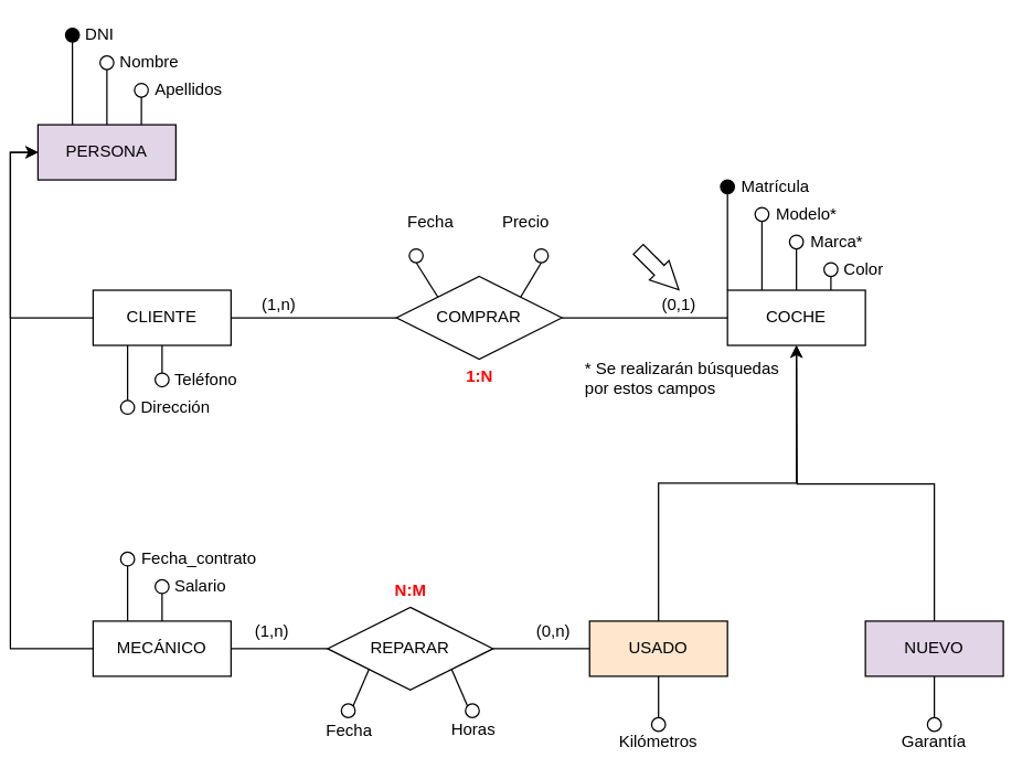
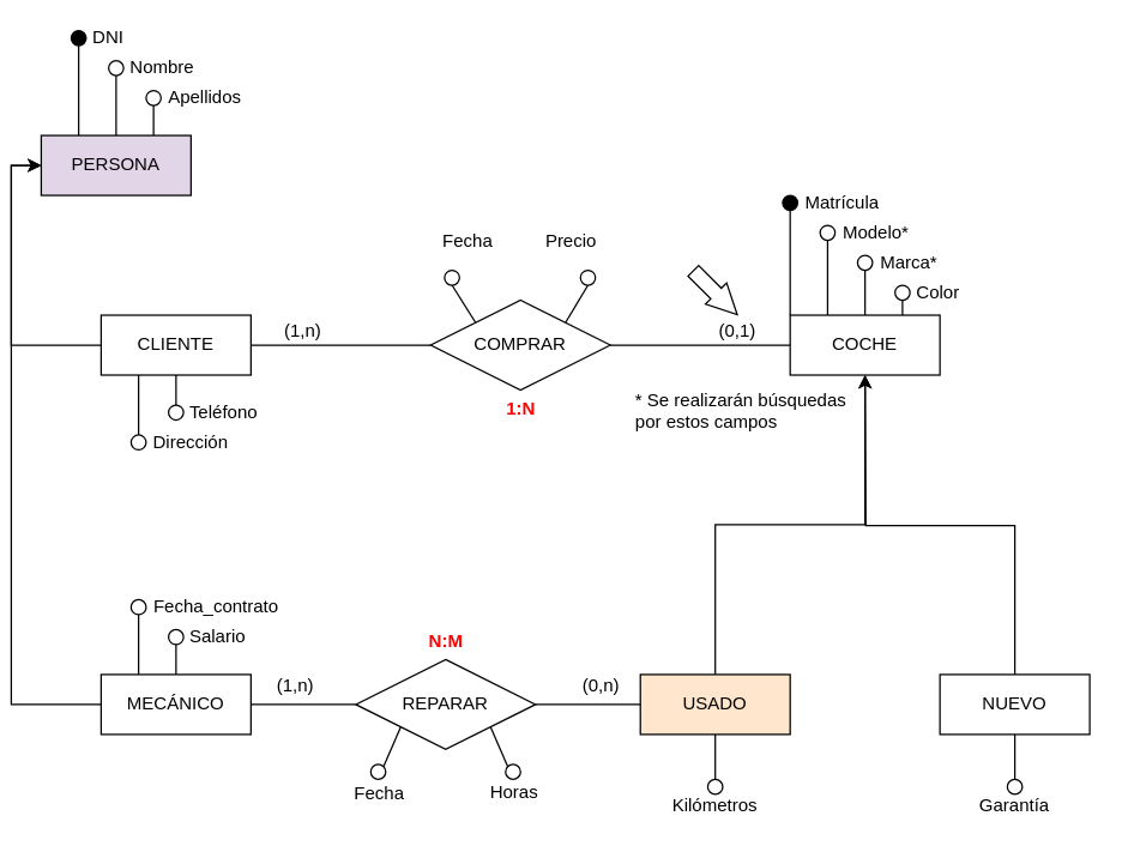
- <mxCell id="19" value="NUEVO" style="whiteSpace=wrap;html=1;align=center;fillColor=#e1d5e7;" parent="1" vertex="1"><mxGeometry x="620" y="450" width="100" height="40" as="geometry" /></mxCell>
+ <mxCell id="19" value="NUEVO" style="whiteSpace=wrap;html=1;align=center;" parent="1" vertex="1"><mxGeometry x="620" y="450" width="100" height="40" as="geometry" /></mxCell>
